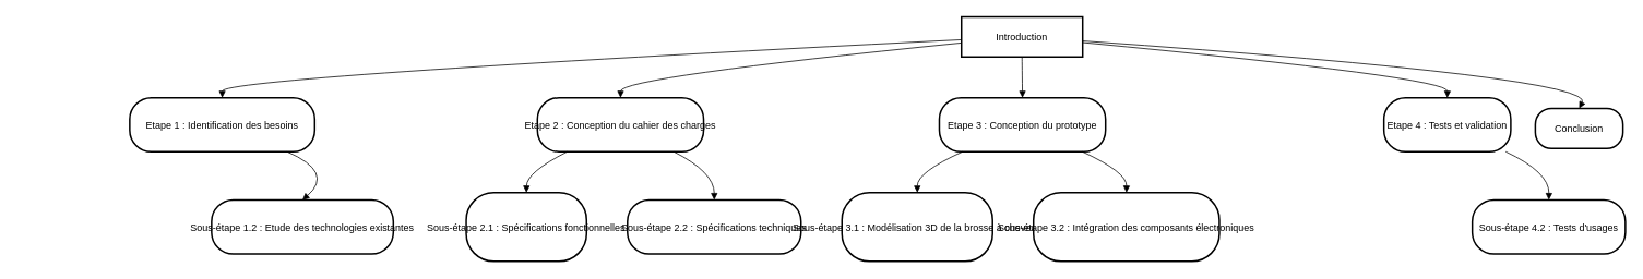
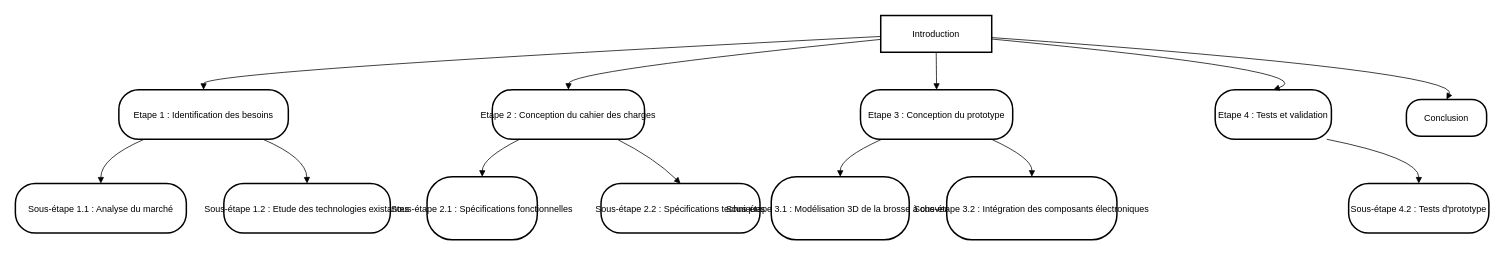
- <mxCell id="12" value="Etape 4 : Tests et validation" style="rounded=1;arcSize=40;strokeWidth=2" vertex="1" parent="1"><mxGeometry x="1690" y="119" width="155" height="66" as="geometry" /></mxCell>
+ <mxCell id="12" value="Etape 4 : Tests et validation" style="rounded=1;arcSize=40;strokeWidth=2" vertex="1" parent="1"><mxGeometry x="1620" y="119" width="155" height="66" as="geometry" /></mxCell>
+ <mxCell id="16" value="" style="curved=1;startArrow=none;endArrow=block;exitX=0.15;exitY=1;entryX=0.5;entryY=0;" edge="1" parent="1" source="3" target="4"><mxGeometry relative="1" as="geometry"><Array as="points"><mxPoint x="134" y="210" /></Array></mxGeometry></mxCell>
+ <mxCell id="4" value="Sous-étape 1.1 : Analyse du marché" style="rounded=1;arcSize=40;strokeWidth=2" vertex="1" parent="1"><mxGeometry x="20" y="244" width="228" height="66" as="geometry" /></mxCell>
- <mxCell id="5" value="Sous-étape 1.2 : Etude des technologies existantes" style="rounded=1;arcSize=40;strokeWidth=2" vertex="1" parent="1"><mxGeometry x="258" y="244" width="222" height="66" as="geometry" /></mxCell>
+ <mxCell id="5" value="Sous-étape 1.2 : Etude des technologies existantes" style="rounded=1;arcSize=40;strokeWidth=2" vertex="1" parent="1"><mxGeometry x="298" y="244" width="222" height="66" as="geometry" /></mxCell>
- <mxCell id="8" value="Sous-étape 2.2 : Spécifications techniques" style="rounded=1;arcSize=40;strokeWidth=2" vertex="1" parent="1"><mxGeometry x="766" y="244" width="212" height="66" as="geometry" /></mxCell>
+ <mxCell id="8" value="Sous-étape 2.2 : Spécifications techniques" style="rounded=1;arcSize=40;strokeWidth=2" vertex="1" parent="1"><mxGeometry x="801" y="244" width="212" height="66" as="geometry" /></mxCell>
- <mxCell id="13" value="Sous-étape 4.2 : Tests d'usages" style="rounded=1;arcSize=40;strokeWidth=2" vertex="1" parent="1"><mxGeometry x="1798" y="244" width="187" height="66" as="geometry" /></mxCell>
+ <mxCell id="13" value="Sous-étape 4.2 : Tests d'prototype" style="rounded=1;arcSize=40;strokeWidth=2" vertex="1" parent="1"><mxGeometry x="1798" y="244" width="187" height="66" as="geometry" /></mxCell>
